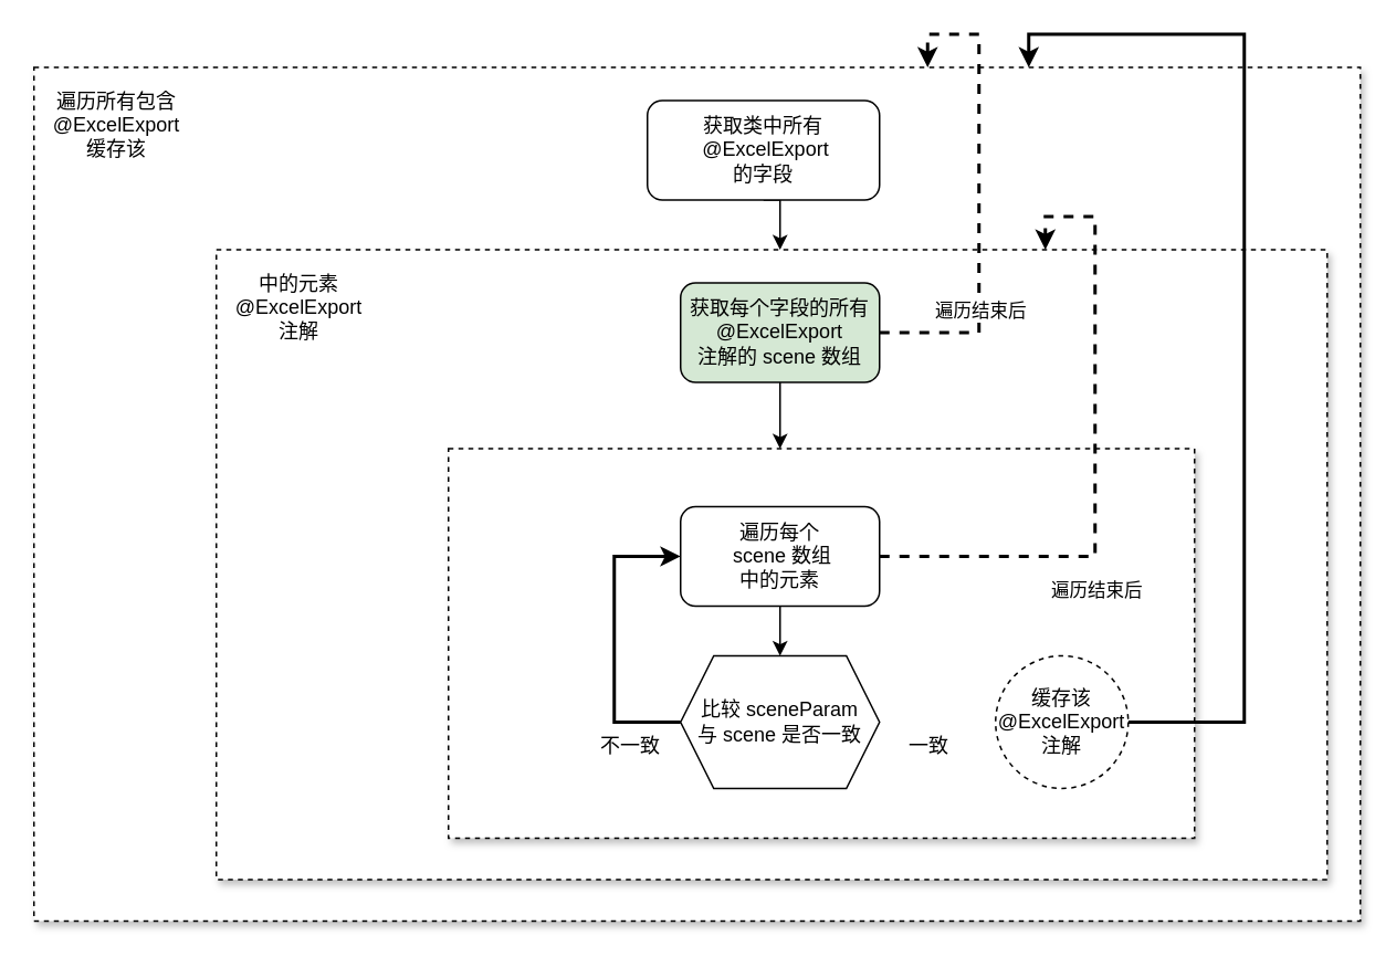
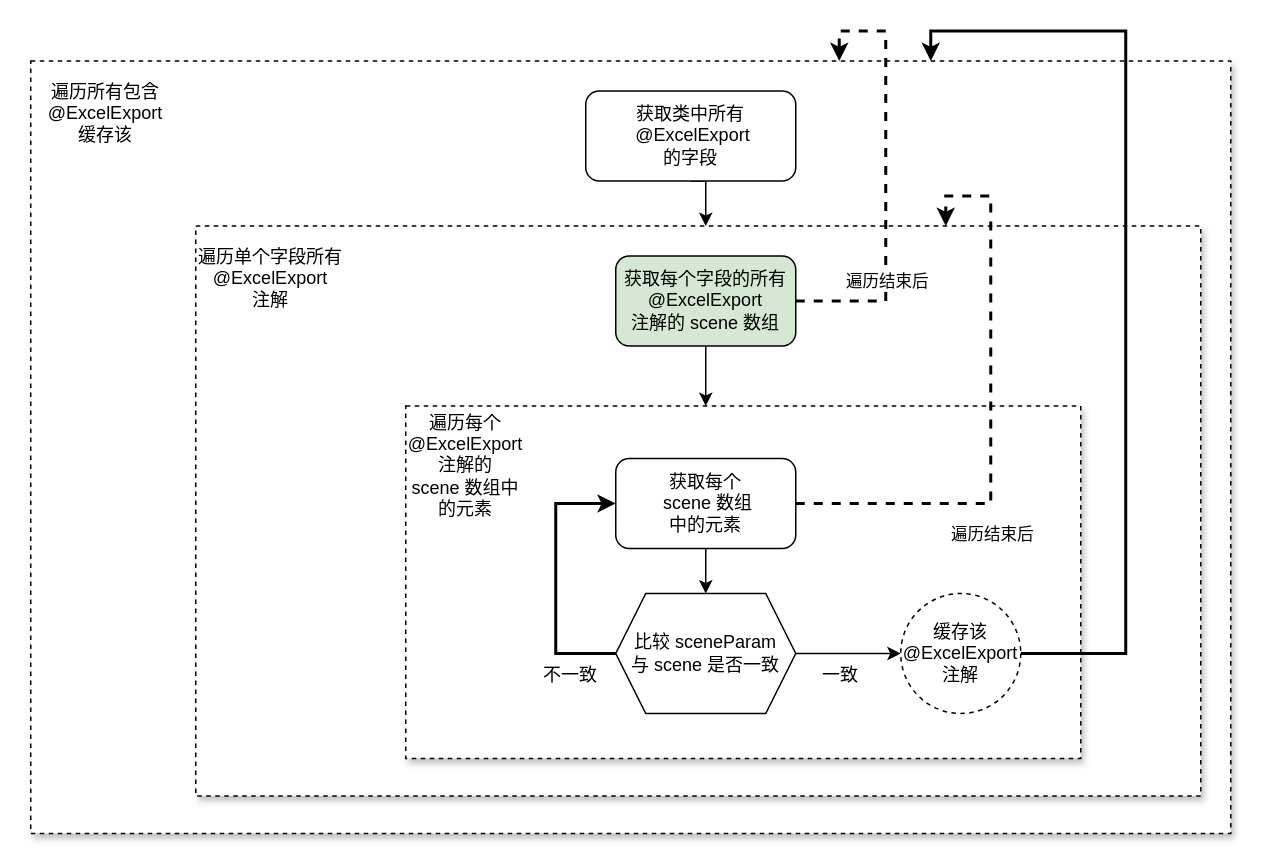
- <mxCell id="20" value="中的元素@ExcelExport&lt;br&gt;注解" style="text;html=1;strokeColor=none;fillColor=none;align=center;verticalAlign=middle;whiteSpace=wrap;rounded=0;horizontal=1;" parent="1" vertex="1"><mxGeometry x="130" y="150" width="100" height="70" as="geometry" /></mxCell>
+ <mxCell id="20" value="遍历单个字段所有@ExcelExport&lt;br&gt;注解" style="text;html=1;strokeColor=none;fillColor=none;align=center;verticalAlign=middle;whiteSpace=wrap;rounded=0;horizontal=1;" parent="1" vertex="1"><mxGeometry x="130" y="150" width="100" height="70" as="geometry" /></mxCell>
+ <mxCell id="21" value="遍历每个@ExcelExport&lt;br&gt;注解的&lt;br&gt;scene 数组中的元素" style="text;html=1;strokeColor=none;fillColor=none;align=center;verticalAlign=middle;whiteSpace=wrap;rounded=0;horizontal=1;" parent="1" vertex="1"><mxGeometry x="270" y="270" width="80" height="80" as="geometry" /></mxCell>
- <mxCell id="12" value="遍历每个&lt;br&gt;&amp;nbsp;scene 数组&lt;br&gt;中的元素" style="whiteSpace=wrap;html=1;rounded=1;" parent="1" vertex="1"><mxGeometry x="410" y="305" width="120" height="60" as="geometry" /></mxCell>
+ <mxCell id="12" value="获取每个&lt;br&gt;&amp;nbsp;scene 数组&lt;br&gt;中的元素" style="whiteSpace=wrap;html=1;rounded=1;" parent="1" vertex="1"><mxGeometry x="410" y="305" width="120" height="60" as="geometry" /></mxCell>
+ <mxCell id="13" value="" style="edgeStyle=orthogonalEdgeStyle;rounded=0;orthogonalLoop=1;jettySize=auto;html=1;exitX=1;exitY=0.5;exitDx=0;exitDy=0;entryX=0;entryY=0.5;entryDx=0;entryDy=0;" parent="1" source="17" target="19" edge="1"><mxGeometry relative="1" as="geometry"><mxPoint x="510" y="470" as="sourcePoint" /><mxPoint x="560" y="470" as="targetPoint" /></mxGeometry></mxCell>
